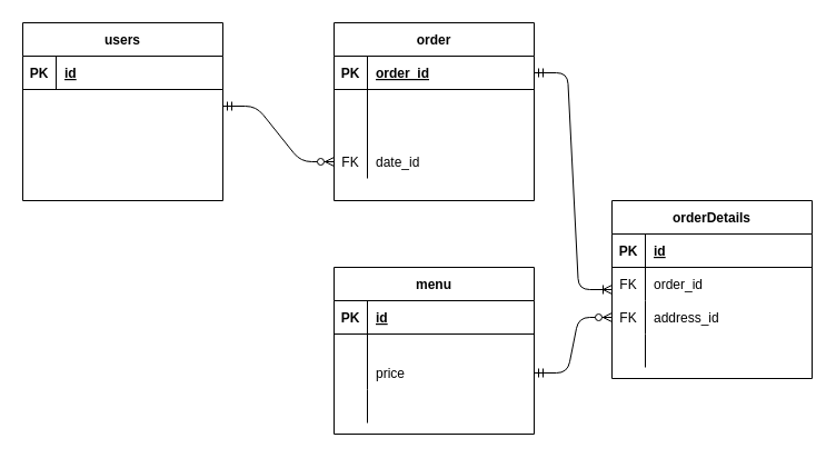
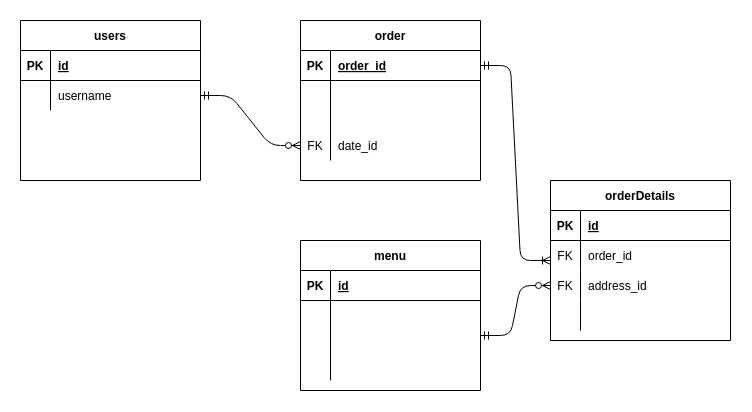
+ <mxCell id="47" value="username" style="shape=partialRectangle;connectable=0;fillColor=none;top=0;left=0;bottom=0;right=0;align=left;spacingLeft=6;overflow=hidden;" parent="45" vertex="1"><mxGeometry x="30" width="150" height="30" as="geometry" /></mxCell>
- <mxCell id="26" value="price" style="shape=partialRectangle;connectable=0;fillColor=none;top=0;left=0;bottom=0;right=0;align=left;spacingLeft=6;overflow=hidden;" parent="24" vertex="1"><mxGeometry x="30" width="150" height="30" as="geometry" /></mxCell>
